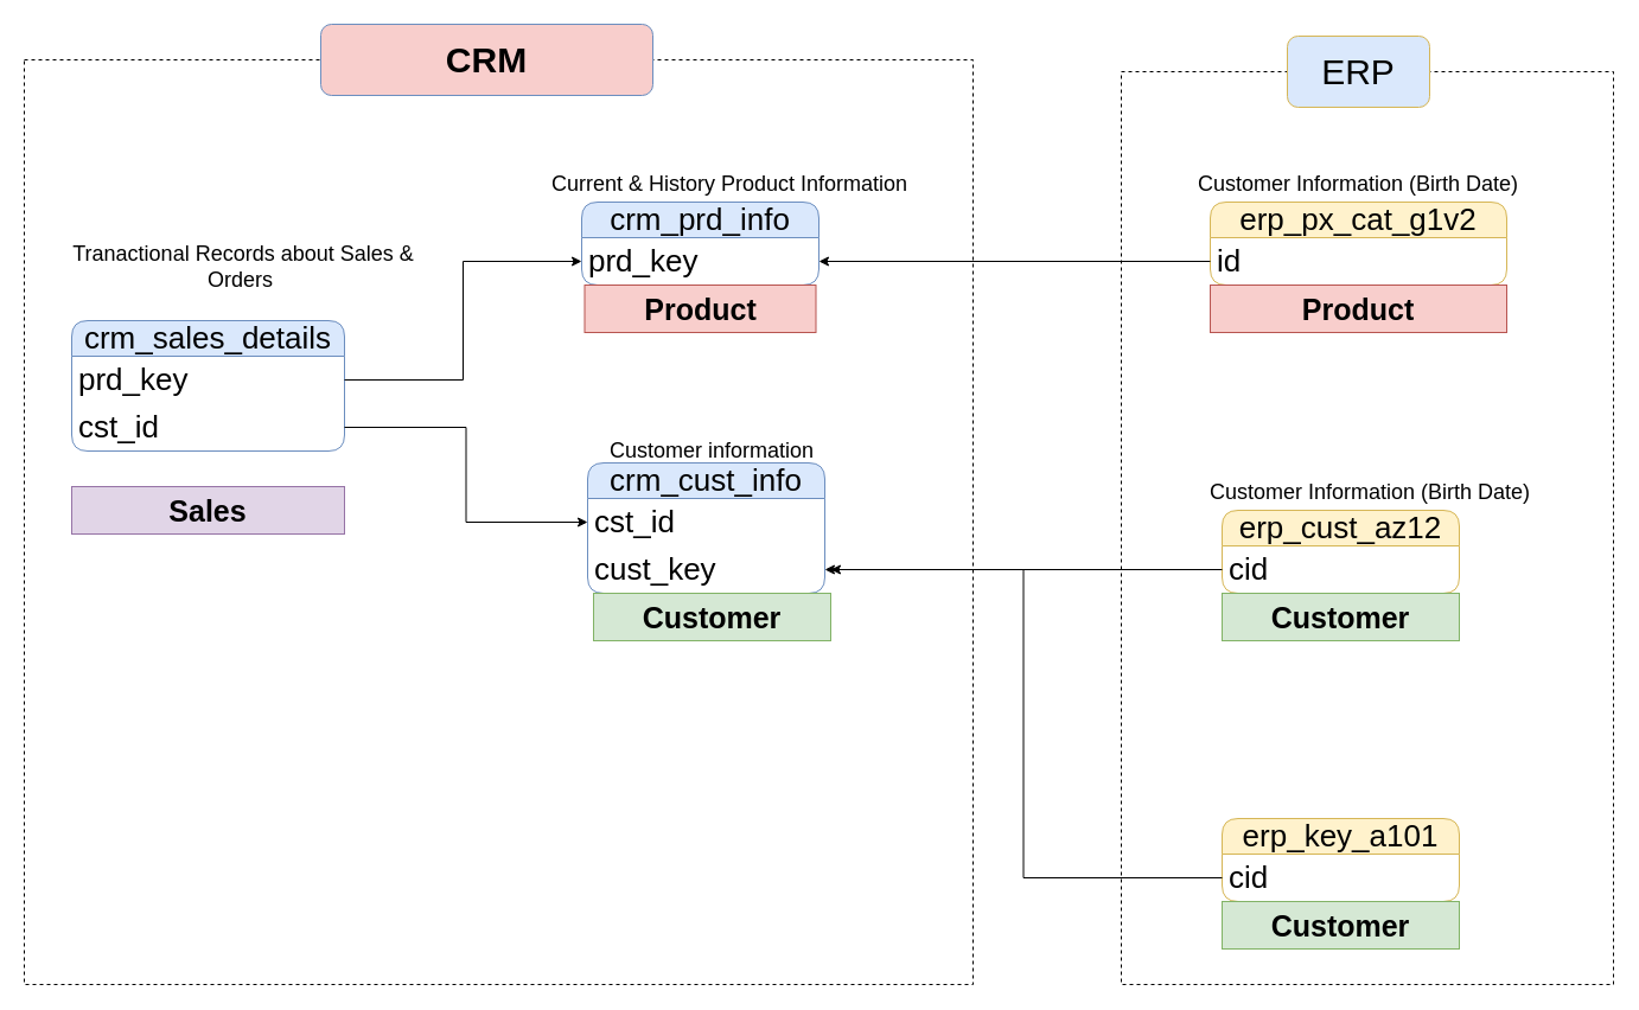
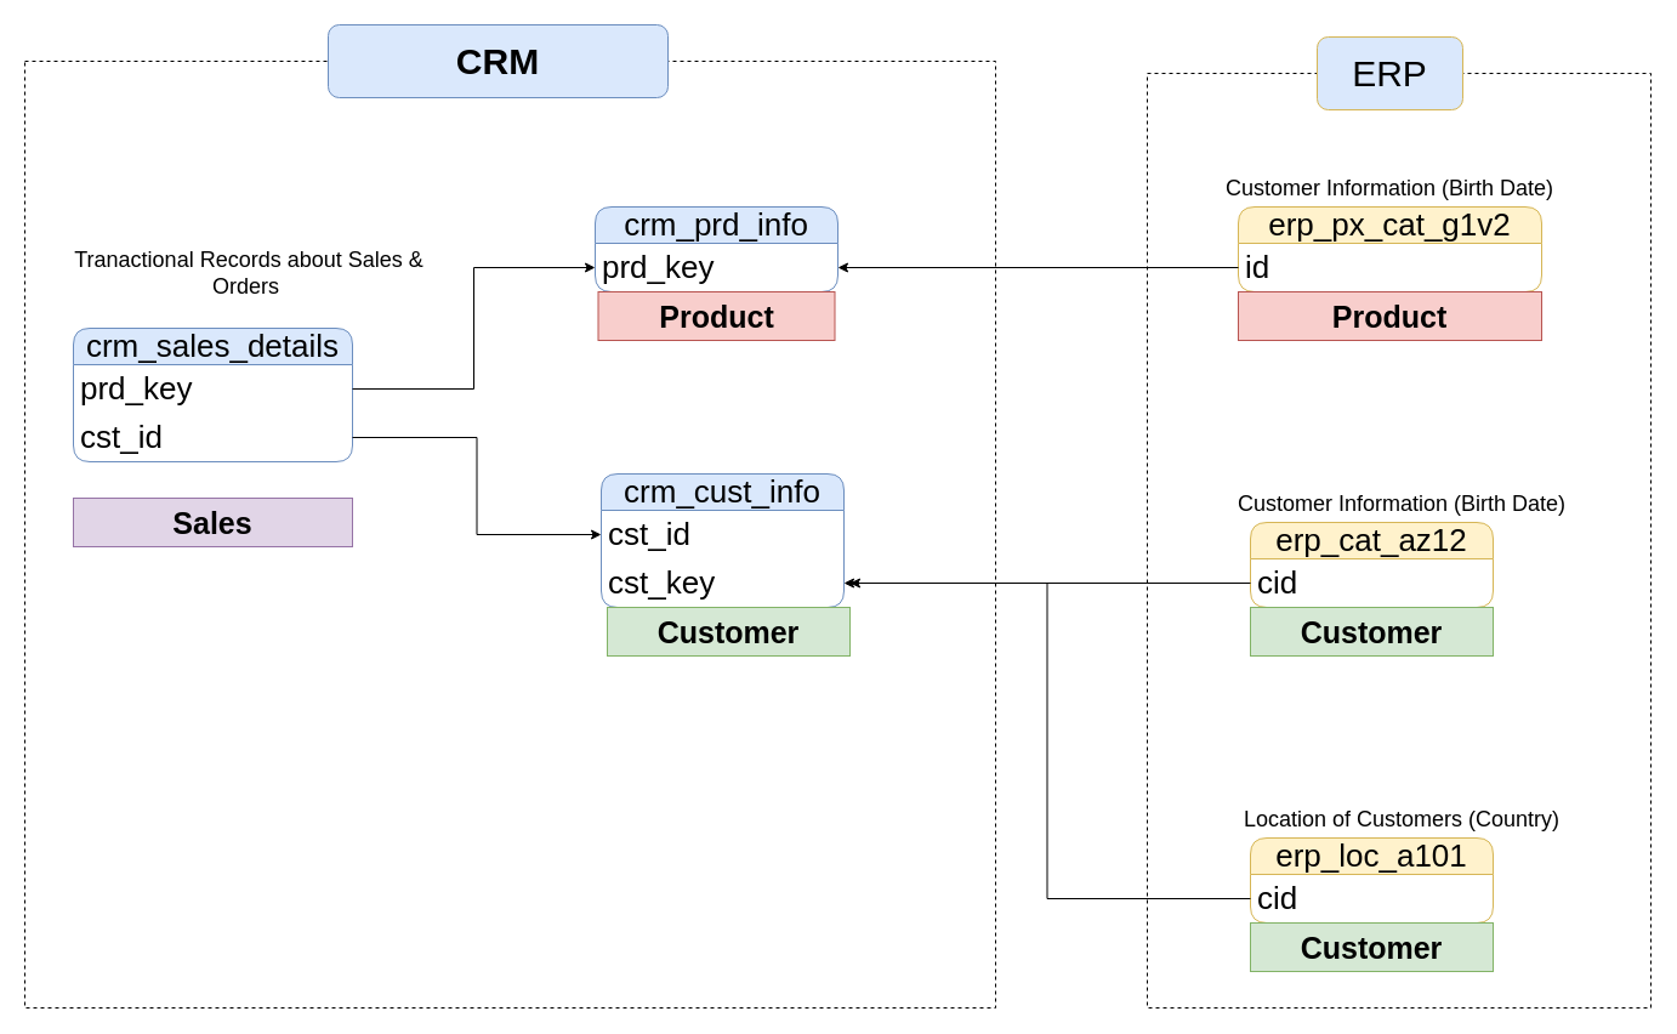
- <mxCell id="28" value="&lt;font style=&quot;font-size: 30px;&quot;&gt;&lt;b style=&quot;&quot;&gt;CRM&lt;/b&gt;&lt;/font&gt;" style="rounded=1;whiteSpace=wrap;html=1;fillColor=#f8cecc;strokeColor=#6c8ebf;" parent="1" vertex="1"><mxGeometry x="270" y="20" width="280" height="60" as="geometry" /></mxCell>
+ <mxCell id="28" value="&lt;font style=&quot;font-size: 30px;&quot;&gt;&lt;b style=&quot;&quot;&gt;CRM&lt;/b&gt;&lt;/font&gt;" style="rounded=1;whiteSpace=wrap;html=1;fillColor=#dae8fc;strokeColor=#6c8ebf;" parent="1" vertex="1"><mxGeometry x="270" y="20" width="280" height="60" as="geometry" /></mxCell>
- <mxCell id="8" value="&lt;font style=&quot;font-size: 18px;&quot;&gt;Current &amp;amp; History Product Information&lt;/font&gt;" style="text;html=1;align=center;verticalAlign=middle;whiteSpace=wrap;rounded=0;" parent="1" vertex="1"><mxGeometry x="450" y="140" width="330" height="30" as="geometry" /></mxCell>
- <mxCell id="5" value="&lt;font style=&quot;font-size: 18px;&quot;&gt;Customer information&lt;/font&gt;" style="text;html=1;align=center;verticalAlign=middle;whiteSpace=wrap;rounded=0;" parent="1" vertex="1"><mxGeometry x="505" y="370" width="190" height="20" as="geometry" /></mxCell>
- <mxCell id="15" value="erp_cust_az12" style="swimlane;fontStyle=0;childLayout=stackLayout;horizontal=1;startSize=30;horizontalStack=0;resizeParent=1;resizeParentMax=0;resizeLast=0;collapsible=1;marginBottom=0;whiteSpace=wrap;html=1;rounded=1;fillColor=#fff2cc;strokeColor=#d6b656;fontSize=26;" parent="1" vertex="1"><mxGeometry x="1030" y="430" width="200" height="70" as="geometry" /></mxCell>
+ <mxCell id="15" value="erp_cat_az12" style="swimlane;fontStyle=0;childLayout=stackLayout;horizontal=1;startSize=30;horizontalStack=0;resizeParent=1;resizeParentMax=0;resizeLast=0;collapsible=1;marginBottom=0;whiteSpace=wrap;html=1;rounded=1;fillColor=#fff2cc;strokeColor=#d6b656;fontSize=26;" parent="1" vertex="1"><mxGeometry x="1030" y="430" width="200" height="70" as="geometry" /></mxCell>
- <mxCell id="4" value="cust_key" style="text;strokeColor=none;fillColor=none;align=left;verticalAlign=middle;spacingLeft=4;spacingRight=4;overflow=hidden;points=[[0,0.5],[1,0.5]];portConstraint=eastwest;rotatable=0;whiteSpace=wrap;html=1;fontSize=26;" parent="2" vertex="1"><mxGeometry y="70" width="200" height="40" as="geometry" /></mxCell>
+ <mxCell id="4" value="cst_key" style="text;strokeColor=none;fillColor=none;align=left;verticalAlign=middle;spacingLeft=4;spacingRight=4;overflow=hidden;points=[[0,0.5],[1,0.5]];portConstraint=eastwest;rotatable=0;whiteSpace=wrap;html=1;fontSize=26;" parent="2" vertex="1"><mxGeometry y="70" width="200" height="40" as="geometry" /></mxCell>
+ <mxCell id="21" value="&lt;font style=&quot;font-size: 18px;&quot;&gt;Location of Customers (Country)&lt;/font&gt;" style="text;html=1;align=center;verticalAlign=middle;whiteSpace=wrap;rounded=0;" parent="1" vertex="1"><mxGeometry x="990" y="660" width="330" height="30" as="geometry" /></mxCell>
- <mxCell id="19" value="erp_key_a101" style="swimlane;fontStyle=0;childLayout=stackLayout;horizontal=1;startSize=30;horizontalStack=0;resizeParent=1;resizeParentMax=0;resizeLast=0;collapsible=1;marginBottom=0;whiteSpace=wrap;html=1;rounded=1;fillColor=#fff2cc;strokeColor=#d6b656;fontSize=26;" parent="1" vertex="1"><mxGeometry x="1030" y="690" width="200" height="70" as="geometry" /></mxCell>
+ <mxCell id="19" value="erp_loc_a101" style="swimlane;fontStyle=0;childLayout=stackLayout;horizontal=1;startSize=30;horizontalStack=0;resizeParent=1;resizeParentMax=0;resizeLast=0;collapsible=1;marginBottom=0;whiteSpace=wrap;html=1;rounded=1;fillColor=#fff2cc;strokeColor=#d6b656;fontSize=26;" parent="1" vertex="1"><mxGeometry x="1030" y="690" width="200" height="70" as="geometry" /></mxCell>
